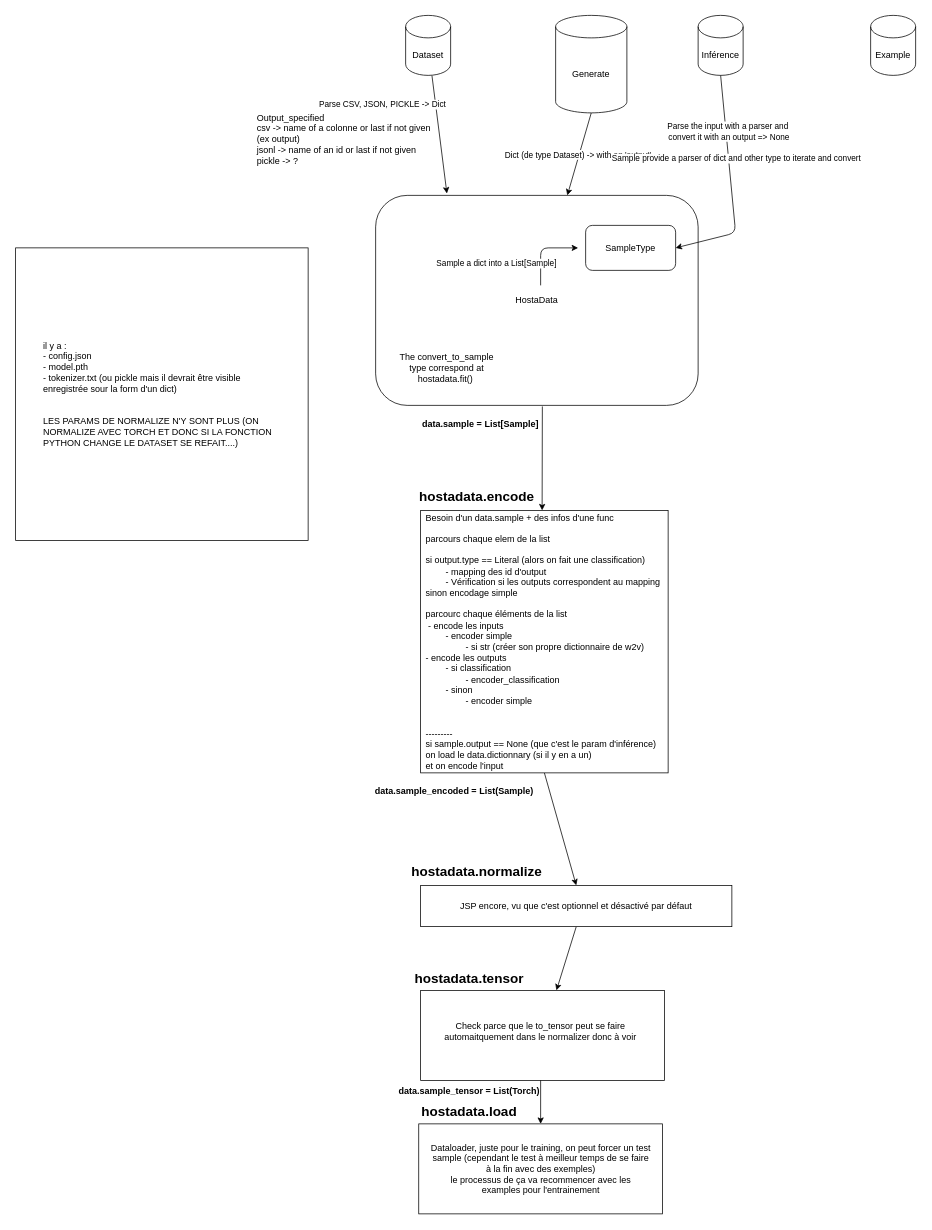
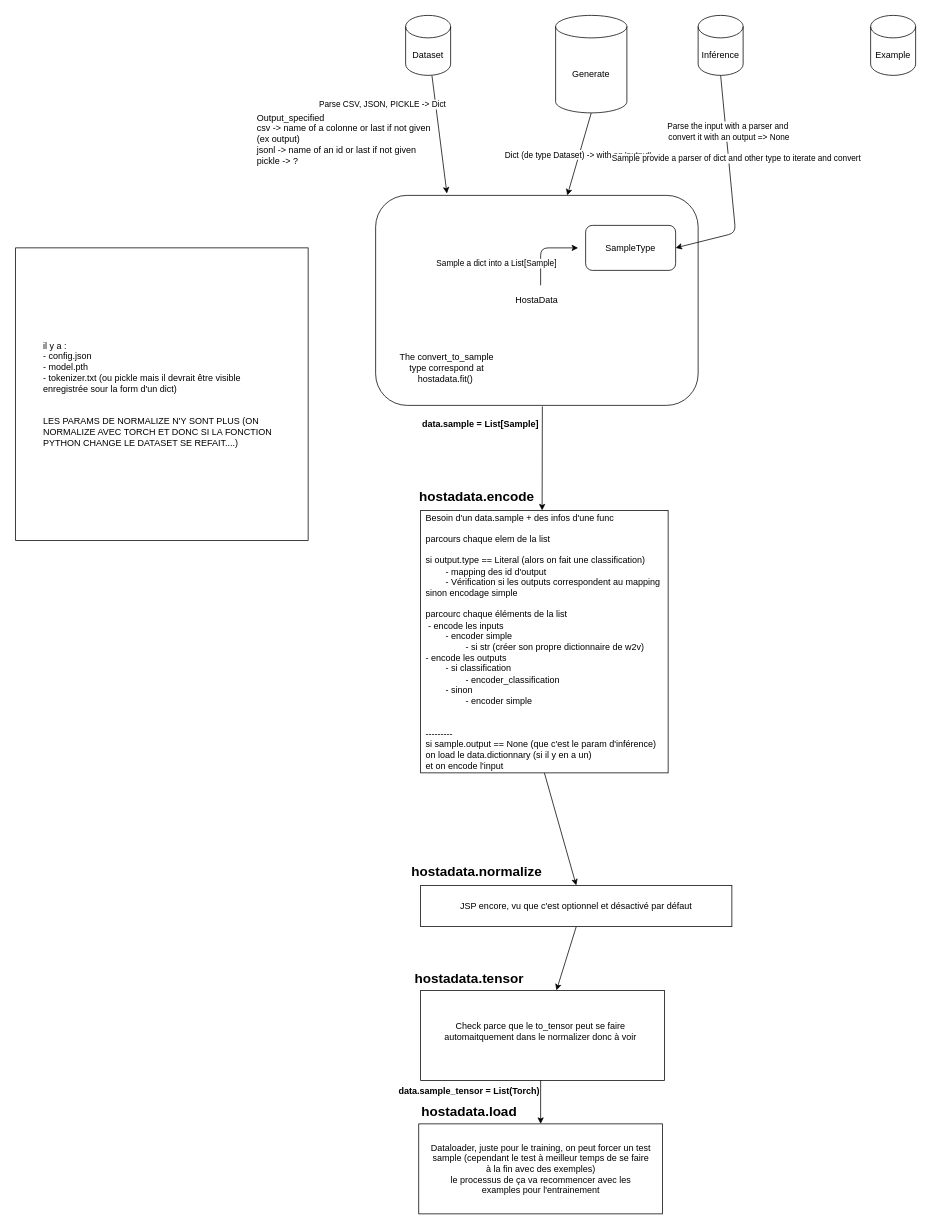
- <mxCell id="27" value="&lt;h4&gt;data.sample_encoded = List(Sample)&lt;/h4&gt;" style="text;html=1;strokeColor=none;fillColor=none;align=center;verticalAlign=middle;whiteSpace=wrap;rounded=0;" vertex="1" parent="1"><mxGeometry x="440" y="1040" width="330" height="30" as="geometry" /></mxCell>
